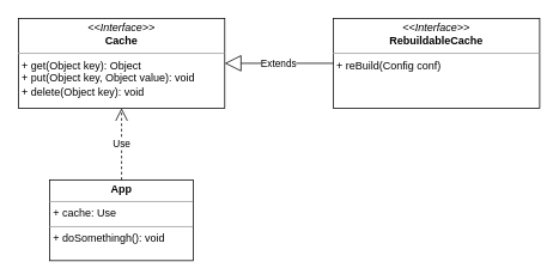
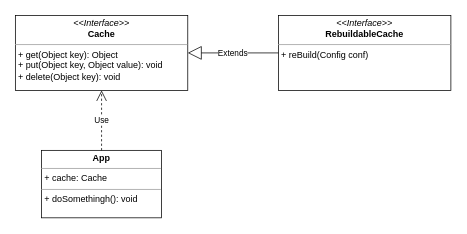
- <mxCell id="4" value="&lt;p style=&quot;margin: 0px ; margin-top: 4px ; text-align: center&quot;&gt;&lt;b&gt;App&lt;/b&gt;&lt;/p&gt;&lt;hr size=&quot;1&quot;&gt;&lt;p style=&quot;margin: 0px ; margin-left: 4px&quot;&gt;+ cache: Use&lt;/p&gt;&lt;hr size=&quot;1&quot;&gt;&lt;p style=&quot;margin: 0px ; margin-left: 4px&quot;&gt;+ doSomethingh(): void&lt;/p&gt;" style="verticalAlign=top;align=left;overflow=fill;fontSize=12;fontFamily=Helvetica;html=1;" vertex="1" parent="1"><mxGeometry x="55" y="200" width="160" height="90" as="geometry" /></mxCell>
+ <mxCell id="4" value="&lt;p style=&quot;margin: 0px ; margin-top: 4px ; text-align: center&quot;&gt;&lt;b&gt;App&lt;/b&gt;&lt;/p&gt;&lt;hr size=&quot;1&quot;&gt;&lt;p style=&quot;margin: 0px ; margin-left: 4px&quot;&gt;+ cache: Cache&lt;/p&gt;&lt;hr size=&quot;1&quot;&gt;&lt;p style=&quot;margin: 0px ; margin-left: 4px&quot;&gt;+ doSomethingh(): void&lt;/p&gt;" style="verticalAlign=top;align=left;overflow=fill;fontSize=12;fontFamily=Helvetica;html=1;" vertex="1" parent="1"><mxGeometry x="55" y="200" width="160" height="90" as="geometry" /></mxCell>
